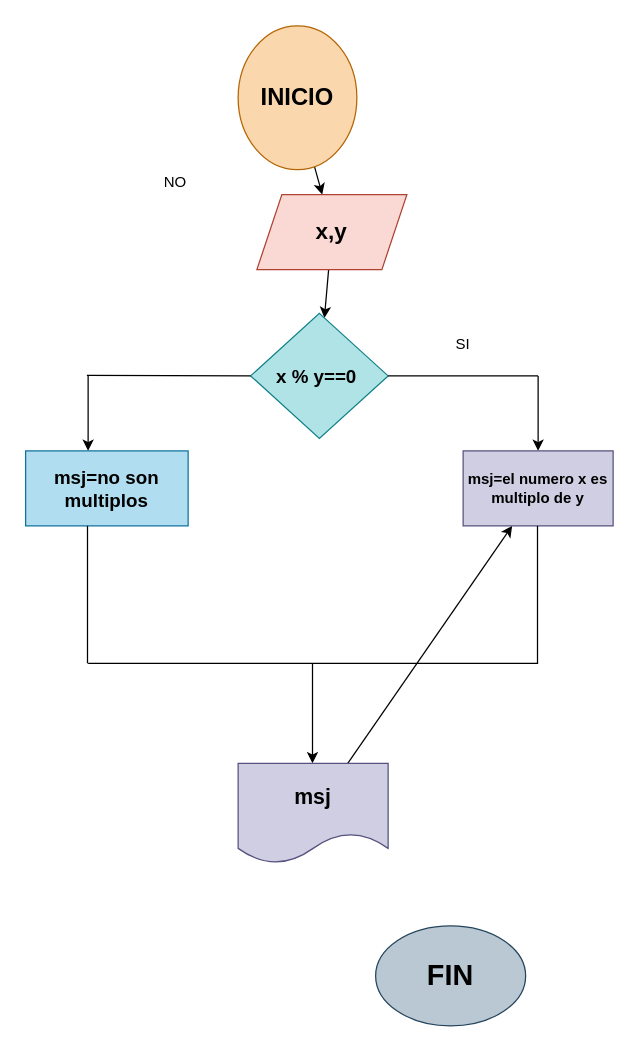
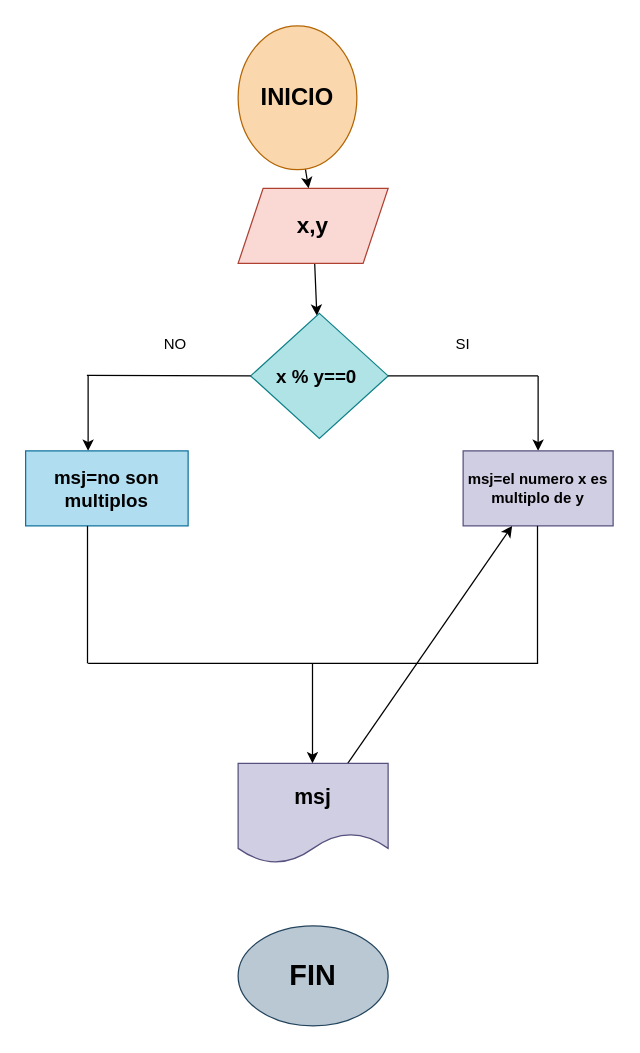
- <mxCell id="20" value="NO" style="text;html=1;strokeColor=none;fillColor=none;align=center;verticalAlign=middle;whiteSpace=wrap;rounded=0;" vertex="1" parent="1"><mxGeometry x="110" y="130" width="60" height="30" as="geometry" /></mxCell>
+ <mxCell id="20" value="NO" style="text;html=1;strokeColor=none;fillColor=none;align=center;verticalAlign=middle;whiteSpace=wrap;rounded=0;" vertex="1" parent="1"><mxGeometry x="110" y="260" width="60" height="30" as="geometry" /></mxCell>
- <mxCell id="5" value="&lt;font color=&quot;#000000&quot; size=&quot;1&quot; style=&quot;&quot;&gt;&lt;b style=&quot;font-size: 18px;&quot;&gt;x,y&lt;/b&gt;&lt;/font&gt;" style="shape=parallelogram;perimeter=parallelogramPerimeter;whiteSpace=wrap;html=1;fixedSize=1;fillColor=#fad9d5;strokeColor=#ae4132;" vertex="1" parent="1"><mxGeometry x="205" y="155" width="120" height="60" as="geometry" /></mxCell>
+ <mxCell id="5" value="&lt;font color=&quot;#000000&quot; size=&quot;1&quot; style=&quot;&quot;&gt;&lt;b style=&quot;font-size: 18px;&quot;&gt;x,y&lt;/b&gt;&lt;/font&gt;" style="shape=parallelogram;perimeter=parallelogramPerimeter;whiteSpace=wrap;html=1;fixedSize=1;fillColor=#fad9d5;strokeColor=#ae4132;" vertex="1" parent="1"><mxGeometry x="190" y="150" width="120" height="60" as="geometry" /></mxCell>
- <mxCell id="19" value="&lt;b&gt;&lt;font style=&quot;font-size: 23px;&quot; color=&quot;#000000&quot;&gt;FIN&lt;/font&gt;&lt;/b&gt;" style="ellipse;whiteSpace=wrap;html=1;fillColor=#bac8d3;strokeColor=#23445d;" vertex="1" parent="1"><mxGeometry x="300" y="740" width="120" height="80" as="geometry" /></mxCell>
+ <mxCell id="19" value="&lt;b&gt;&lt;font style=&quot;font-size: 23px;&quot; color=&quot;#000000&quot;&gt;FIN&lt;/font&gt;&lt;/b&gt;" style="ellipse;whiteSpace=wrap;html=1;fillColor=#bac8d3;strokeColor=#23445d;" vertex="1" parent="1"><mxGeometry x="190" y="740" width="120" height="80" as="geometry" /></mxCell>
